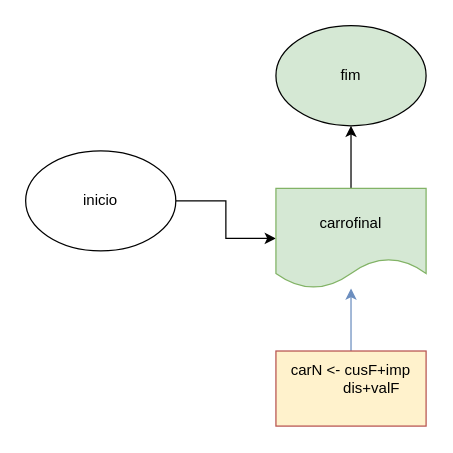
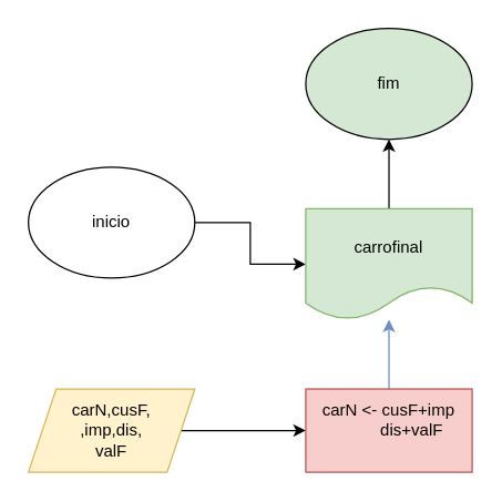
+ <mxCell id="6" value="carN,cusF,&lt;br&gt;,imp,dis,&lt;br&gt;valF" style="shape=parallelogram;perimeter=parallelogramPerimeter;whiteSpace=wrap;html=1;fixedSize=1;fillColor=#fff2cc;strokeColor=#d6b656;" vertex="1" parent="1"><mxGeometry x="20" y="280" width="120" height="60" as="geometry" /></mxCell>
+ <mxCell id="5" value="" style="edgeStyle=orthogonalEdgeStyle;rounded=0;orthogonalLoop=1;jettySize=auto;html=1;" edge="1" parent="1" source="6" target="8"><mxGeometry relative="1" as="geometry" /></mxCell>
- <mxCell id="8" value="carN &amp;lt;- cusF+imp&lt;br&gt;&amp;nbsp; &amp;nbsp; &amp;nbsp; &amp;nbsp; &amp;nbsp; dis+valF&lt;br&gt;&amp;nbsp;" style="rounded=0;whiteSpace=wrap;html=1;fillColor=#fff2cc;strokeColor=#b85450;" vertex="1" parent="1"><mxGeometry x="220" y="280" width="120" height="60" as="geometry" /></mxCell>
+ <mxCell id="8" value="carN &amp;lt;- cusF+imp&lt;br&gt;&amp;nbsp; &amp;nbsp; &amp;nbsp; &amp;nbsp; &amp;nbsp; dis+valF&lt;br&gt;&amp;nbsp;" style="rounded=0;whiteSpace=wrap;html=1;fillColor=#f8cecc;strokeColor=#b85450;" vertex="1" parent="1"><mxGeometry x="220" y="280" width="120" height="60" as="geometry" /></mxCell>
